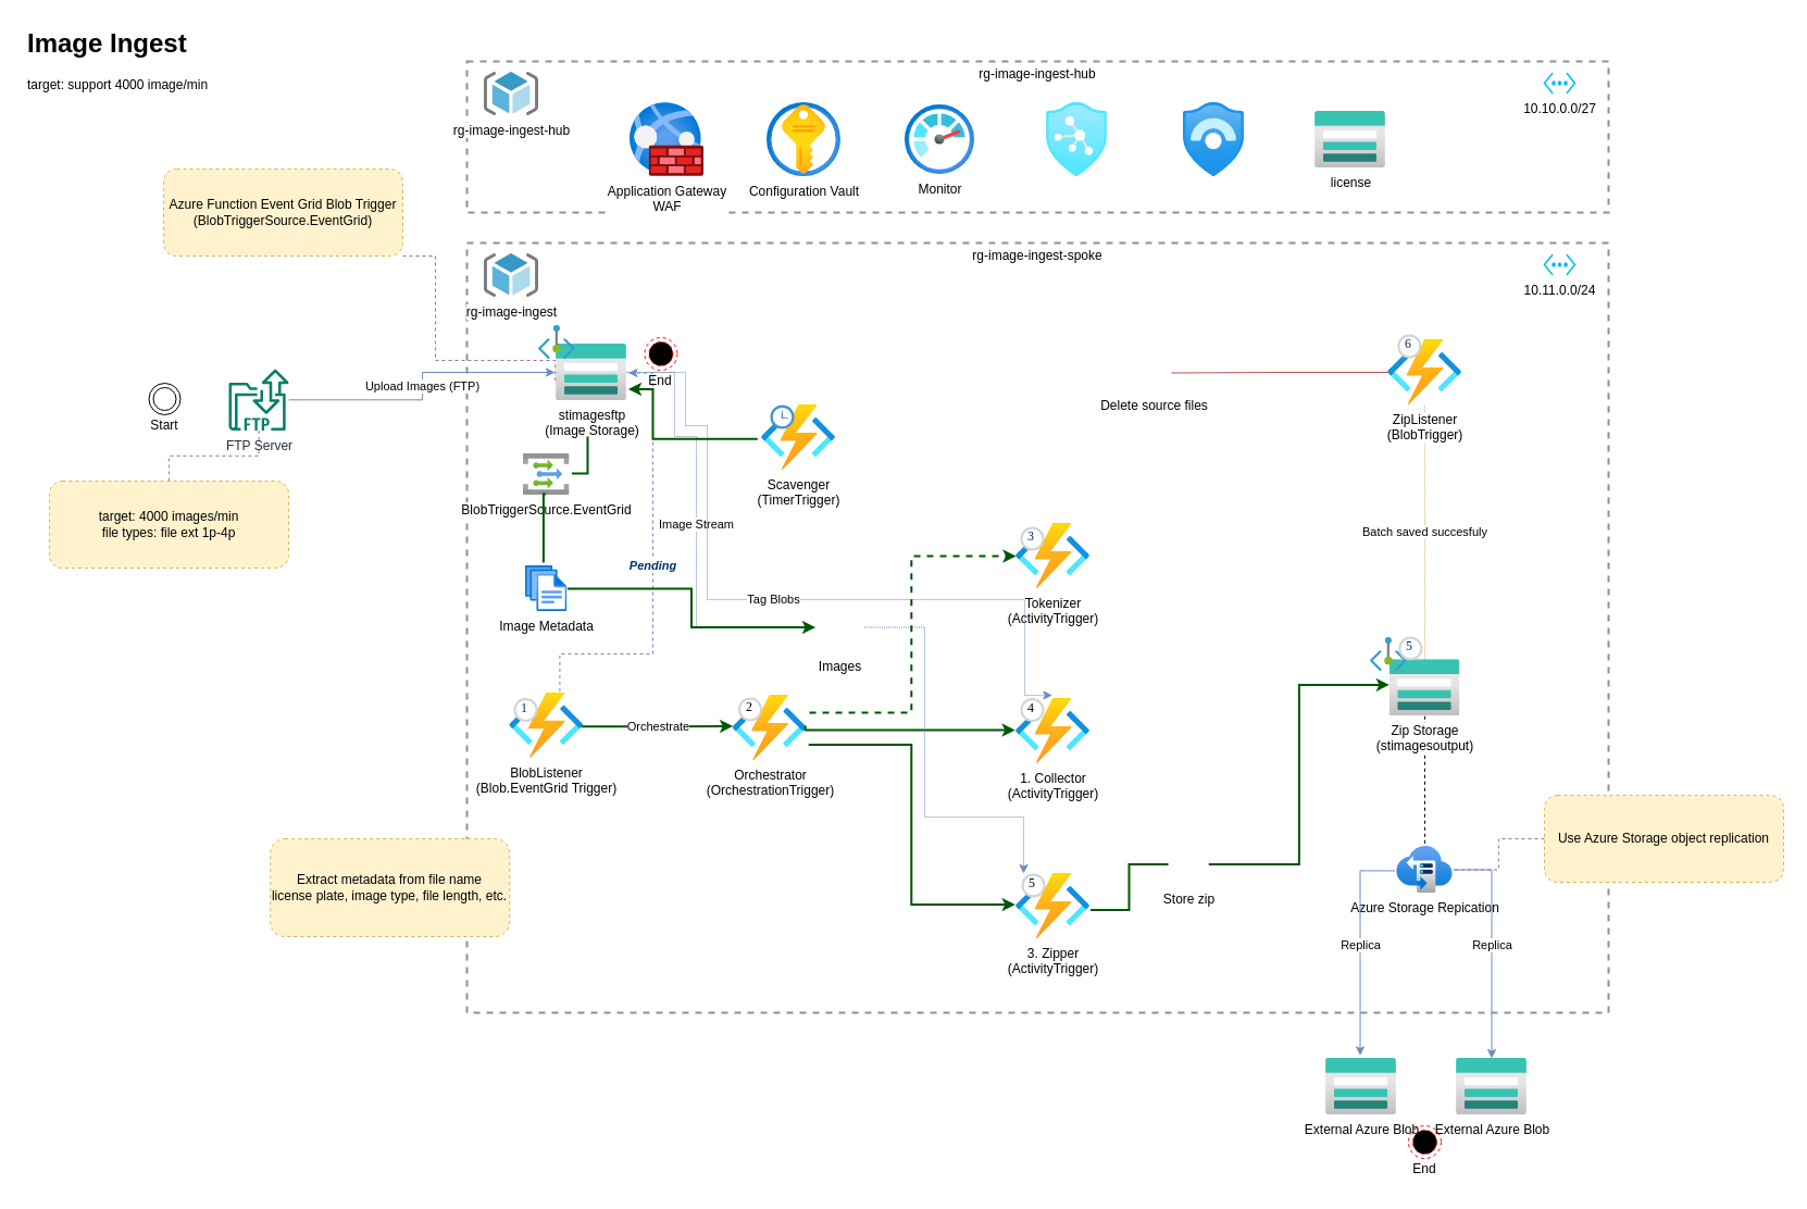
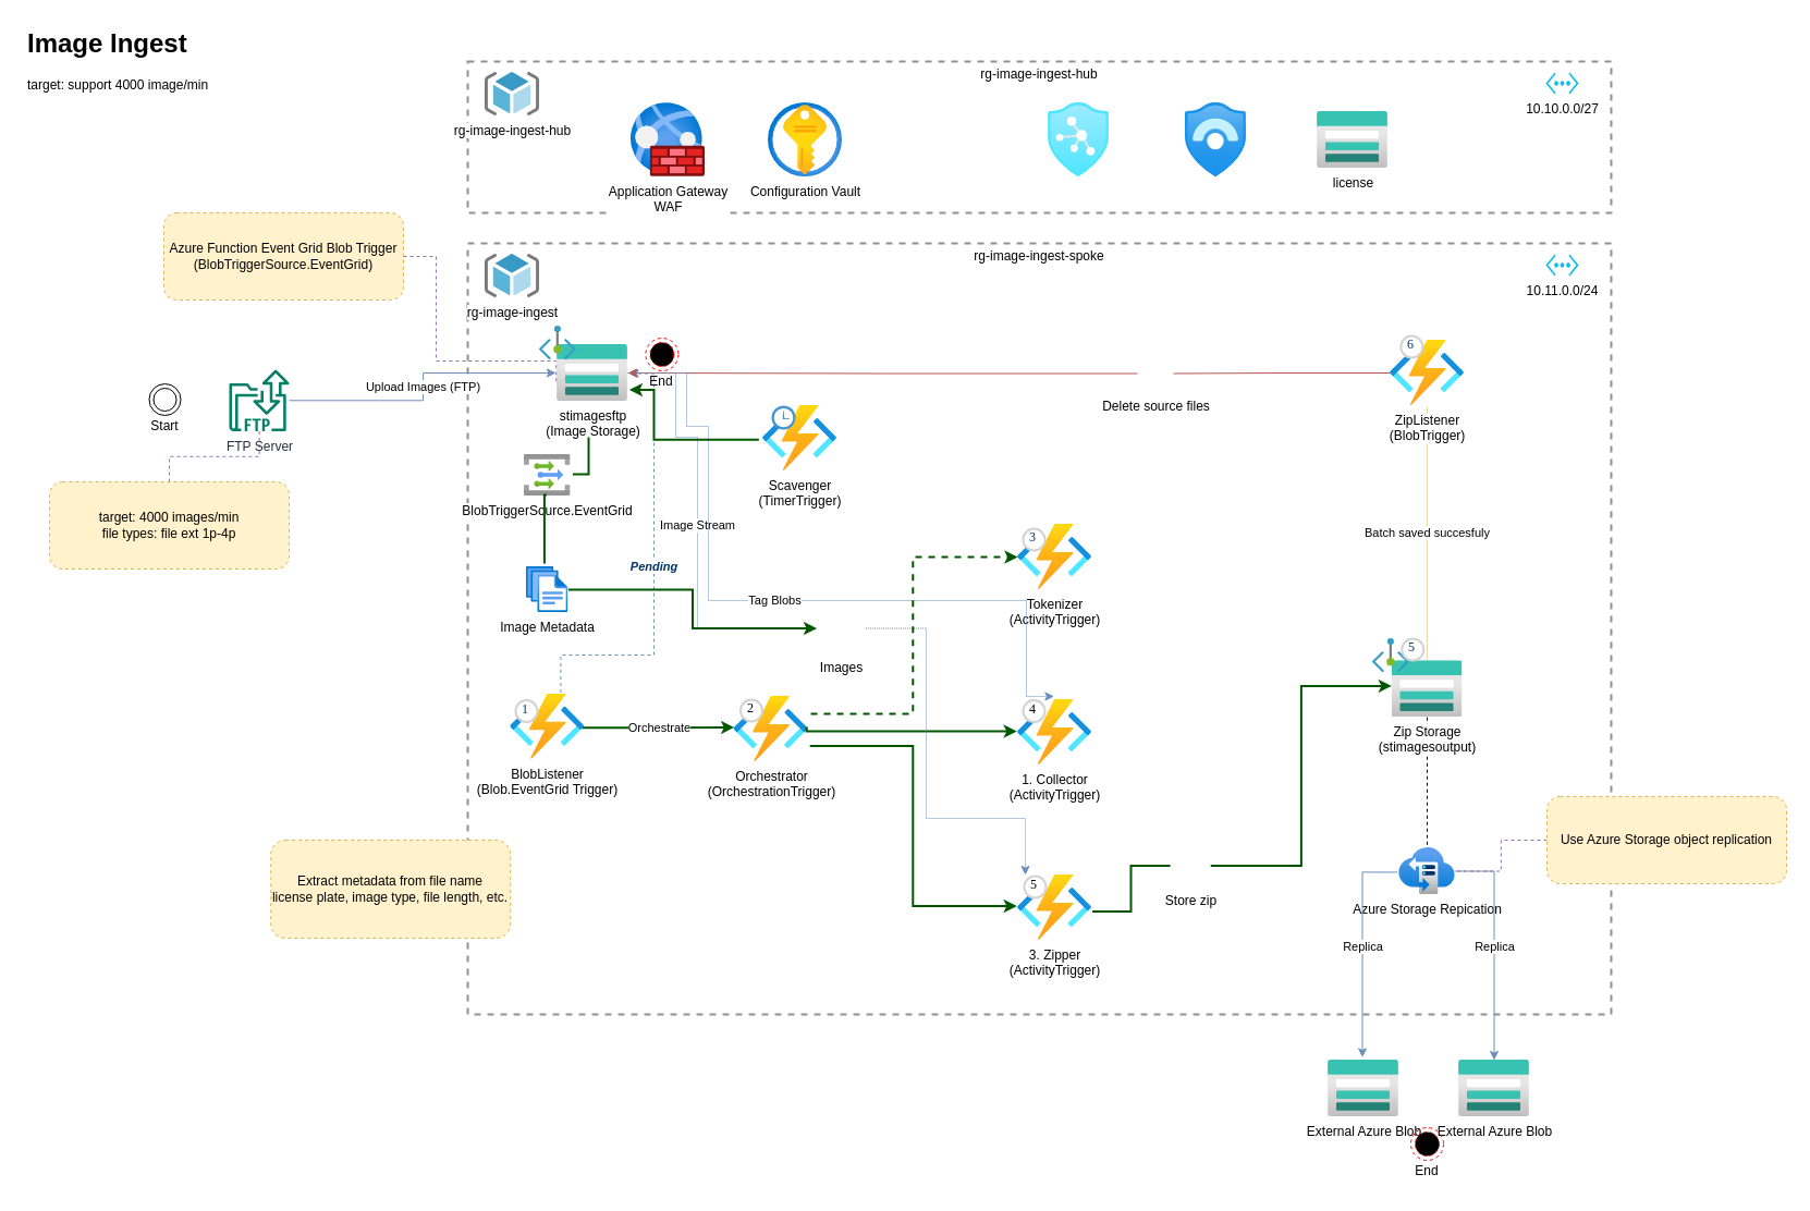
- <mxCell id="65" value="Monitor" style="aspect=fixed;html=1;points=[];align=center;image;fontSize=12;image=img/lib/azure2/management_governance/Monitor.svg;rounded=1;glass=0;dashed=1;sketch=0;gradientColor=none;" parent="59" vertex="1"><mxGeometry x="403" y="40" width="64" height="64" as="geometry" /></mxCell>
- <mxCell id="69" value="Azure Function Event Grid Blob Trigger&lt;br&gt;(BlobTriggerSource.EventGrid)" style="text;html=1;strokeColor=#d6b656;fillColor=#fff2cc;align=center;verticalAlign=middle;whiteSpace=wrap;rounded=1;dashed=1;" parent="1" vertex="1"><mxGeometry x="150" y="155" width="220" height="80" as="geometry" /></mxCell>
+ <mxCell id="69" value="Azure Function Event Grid Blob Trigger&lt;br&gt;(BlobTriggerSource.EventGrid)" style="text;html=1;strokeColor=#d6b656;fillColor=#fff2cc;align=center;verticalAlign=middle;whiteSpace=wrap;rounded=1;dashed=1;" parent="1" vertex="1"><mxGeometry x="150" y="195" width="220" height="80" as="geometry" /></mxCell>
+ <mxCell id="18" style="edgeStyle=orthogonalEdgeStyle;rounded=0;orthogonalLoop=1;jettySize=auto;html=1;entryX=1;entryY=0.5;entryDx=0;entryDy=0;entryPerimeter=0;endArrow=classic;endFill=1;fillColor=#f8cecc;strokeColor=#b85450;" parent="2" source="19" target="6" edge="1"><mxGeometry relative="1" as="geometry" /></mxCell>
